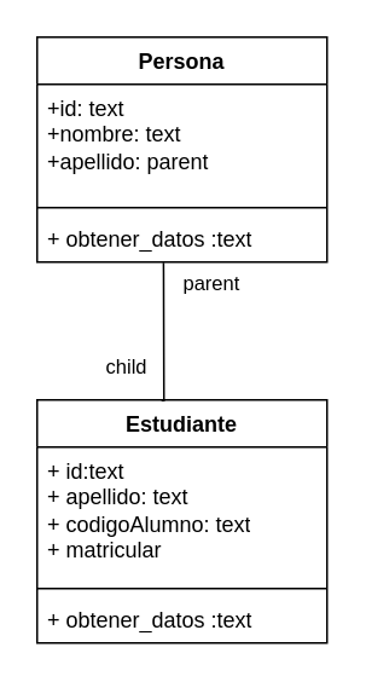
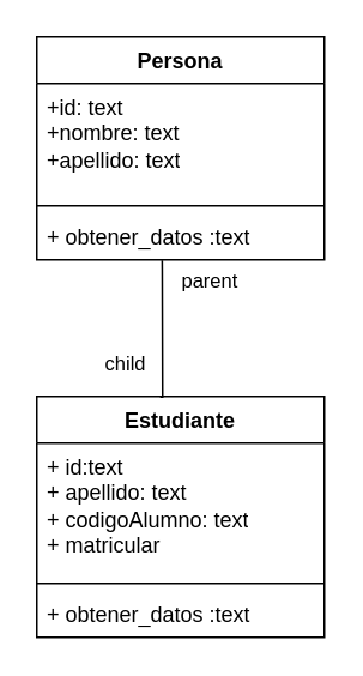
- <mxCell id="7" value="+id: text&lt;div&gt;+nombre: text&lt;/div&gt;&lt;div&gt;+apellido: parent&lt;/div&gt;" style="text;strokeColor=none;fillColor=none;align=left;verticalAlign=top;spacingLeft=4;spacingRight=4;overflow=hidden;rotatable=0;points=[[0,0.5],[1,0.5]];portConstraint=eastwest;whiteSpace=wrap;html=1;" vertex="1" parent="6"><mxGeometry y="26" width="160" height="64" as="geometry" /></mxCell>
+ <mxCell id="7" value="+id: text&lt;div&gt;+nombre: text&lt;/div&gt;&lt;div&gt;+apellido: text&lt;/div&gt;" style="text;strokeColor=none;fillColor=none;align=left;verticalAlign=top;spacingLeft=4;spacingRight=4;overflow=hidden;rotatable=0;points=[[0,0.5],[1,0.5]];portConstraint=eastwest;whiteSpace=wrap;html=1;" vertex="1" parent="6"><mxGeometry y="26" width="160" height="64" as="geometry" /></mxCell>
